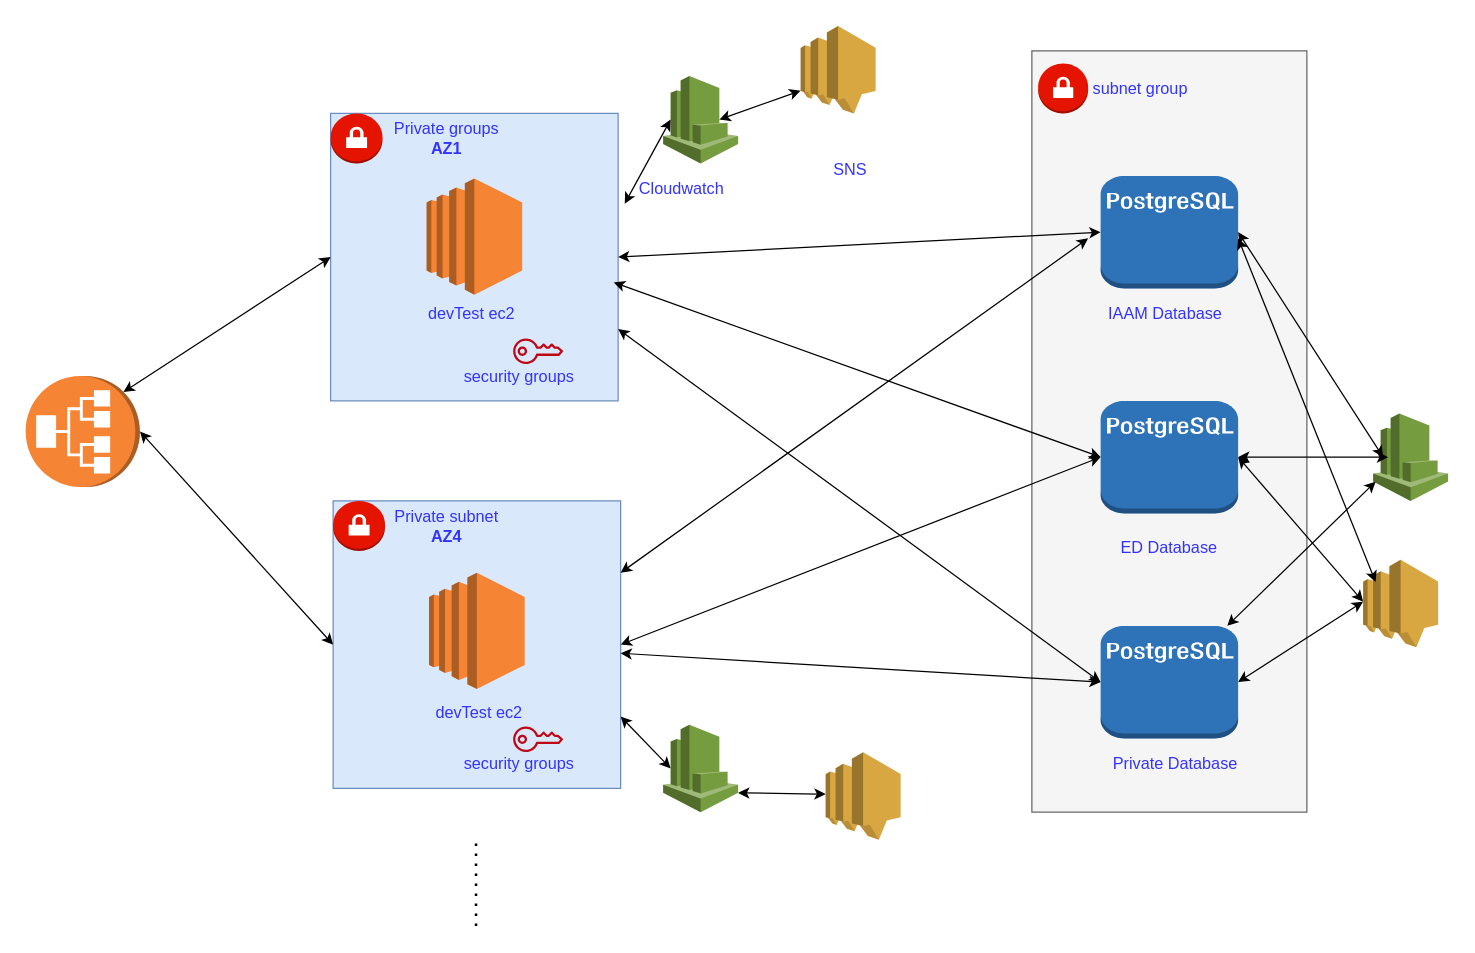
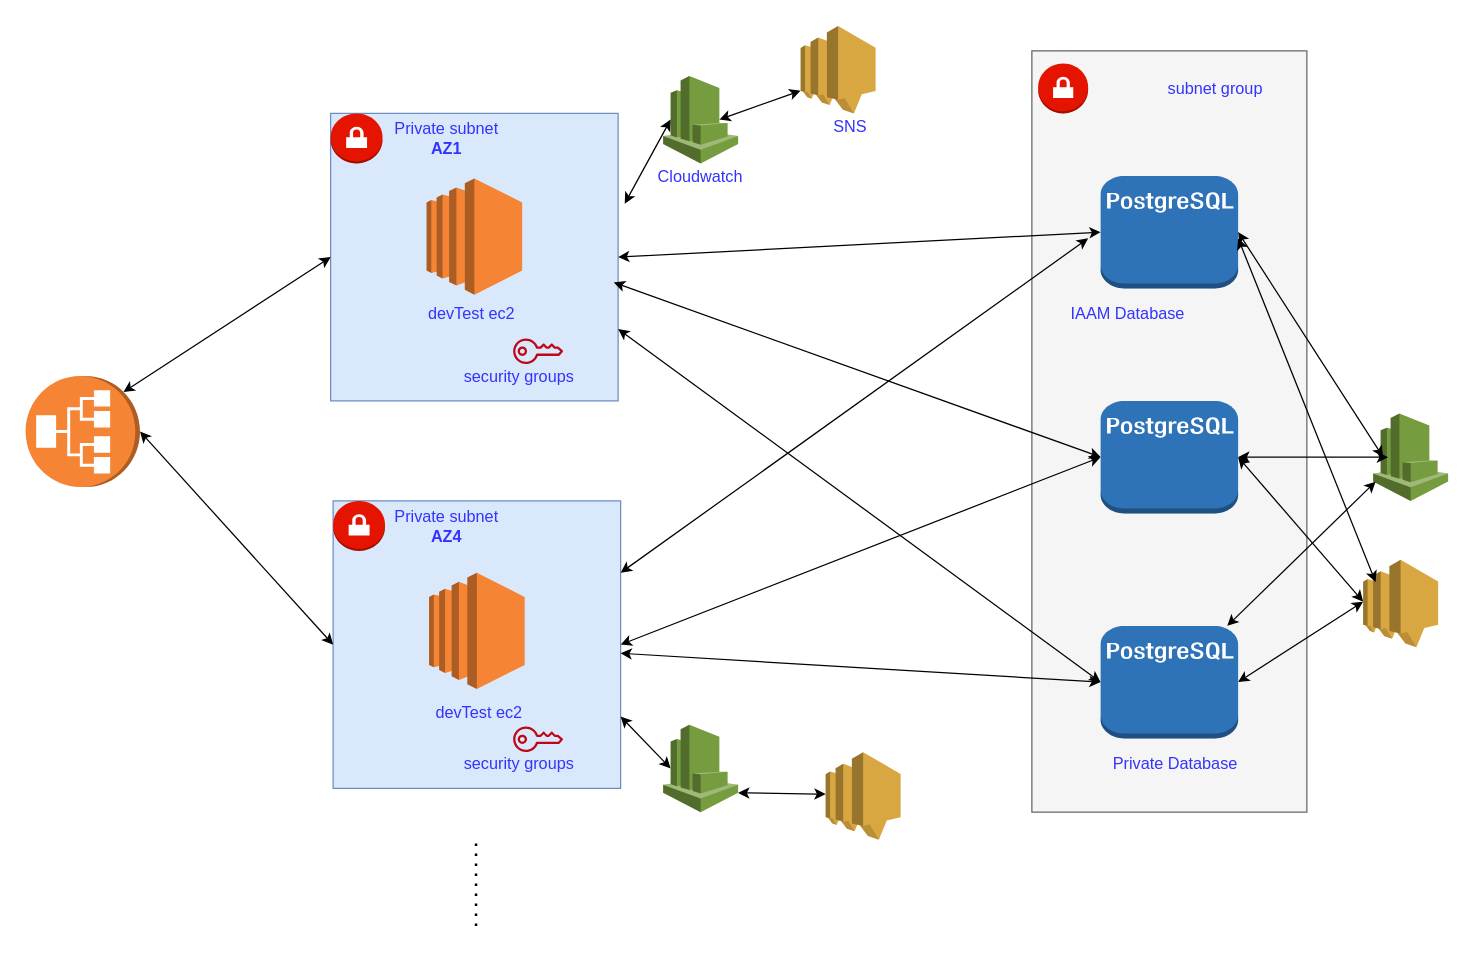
- <mxCell id="7" value="subnet group" style="text;html=1;strokeColor=none;fillColor=none;align=center;verticalAlign=middle;whiteSpace=wrap;overflow=hidden;fontSize=13;fontColor=#3333FF;" vertex="1" parent="1"><mxGeometry x="872" y="60" width="80" height="20" as="geometry" /></mxCell>
+ <mxCell id="7" value="subnet group" style="text;html=1;strokeColor=none;fillColor=none;align=center;verticalAlign=middle;whiteSpace=wrap;overflow=hidden;fontSize=13;fontColor=#3333FF;" vertex="1" parent="1"><mxGeometry x="932" y="60" width="80" height="20" as="geometry" /></mxCell>
- <mxCell id="28" value="Private groups&lt;br&gt;&lt;b&gt;AZ1&lt;/b&gt;" style="text;html=1;strokeColor=none;fillColor=none;align=center;verticalAlign=middle;whiteSpace=wrap;overflow=hidden;fontSize=13;fontColor=#3333FF;" vertex="1" parent="1"><mxGeometry x="297.25" y="90" width="120" height="40" as="geometry" /></mxCell>
+ <mxCell id="28" value="Private subnet&lt;br&gt;&lt;b&gt;AZ1&lt;/b&gt;" style="text;html=1;strokeColor=none;fillColor=none;align=center;verticalAlign=middle;whiteSpace=wrap;overflow=hidden;fontSize=13;fontColor=#3333FF;" vertex="1" parent="1"><mxGeometry x="297.25" y="90" width="120" height="40" as="geometry" /></mxCell>
- <mxCell id="24" value="SNS" style="text;html=1;strokeColor=none;fillColor=none;align=center;verticalAlign=middle;whiteSpace=wrap;overflow=hidden;fontSize=13;fontColor=#3333FF;" vertex="1" parent="1"><mxGeometry x="640" y="125" width="80" height="20" as="geometry" /></mxCell>
+ <mxCell id="24" value="SNS" style="text;html=1;strokeColor=none;fillColor=none;align=center;verticalAlign=middle;whiteSpace=wrap;overflow=hidden;fontSize=13;fontColor=#3333FF;" vertex="1" parent="1"><mxGeometry x="640" y="90" width="80" height="20" as="geometry" /></mxCell>
- <mxCell id="27" value="Cloudwatch" style="text;html=1;strokeColor=none;fillColor=none;align=center;verticalAlign=middle;whiteSpace=wrap;overflow=hidden;fontSize=13;fontColor=#3333FF;" vertex="1" parent="1"><mxGeometry x="505" y="140" width="80" height="20" as="geometry" /></mxCell>
+ <mxCell id="27" value="Cloudwatch" style="text;html=1;strokeColor=none;fillColor=none;align=center;verticalAlign=middle;whiteSpace=wrap;overflow=hidden;fontSize=13;fontColor=#3333FF;" vertex="1" parent="1"><mxGeometry x="520" y="130" width="80" height="20" as="geometry" /></mxCell>
- <mxCell id="8" value="IAAM Database" style="text;html=1;strokeColor=none;fillColor=none;align=center;verticalAlign=middle;whiteSpace=wrap;overflow=hidden;fontSize=13;fontColor=#3333FF;" vertex="1" parent="1"><mxGeometry x="872" y="240" width="120" height="20" as="geometry" /></mxCell>
+ <mxCell id="8" value="IAAM Database" style="text;html=1;strokeColor=none;fillColor=none;align=center;verticalAlign=middle;whiteSpace=wrap;overflow=hidden;fontSize=13;fontColor=#3333FF;" vertex="1" parent="1"><mxGeometry x="842" y="240" width="120" height="20" as="geometry" /></mxCell>
- <mxCell id="9" value="ED Database" style="text;html=1;strokeColor=none;fillColor=none;align=center;verticalAlign=middle;whiteSpace=wrap;overflow=hidden;fontSize=13;fontColor=#3333FF;" vertex="1" parent="1"><mxGeometry x="875" y="427" width="120" height="20" as="geometry" /></mxCell>
